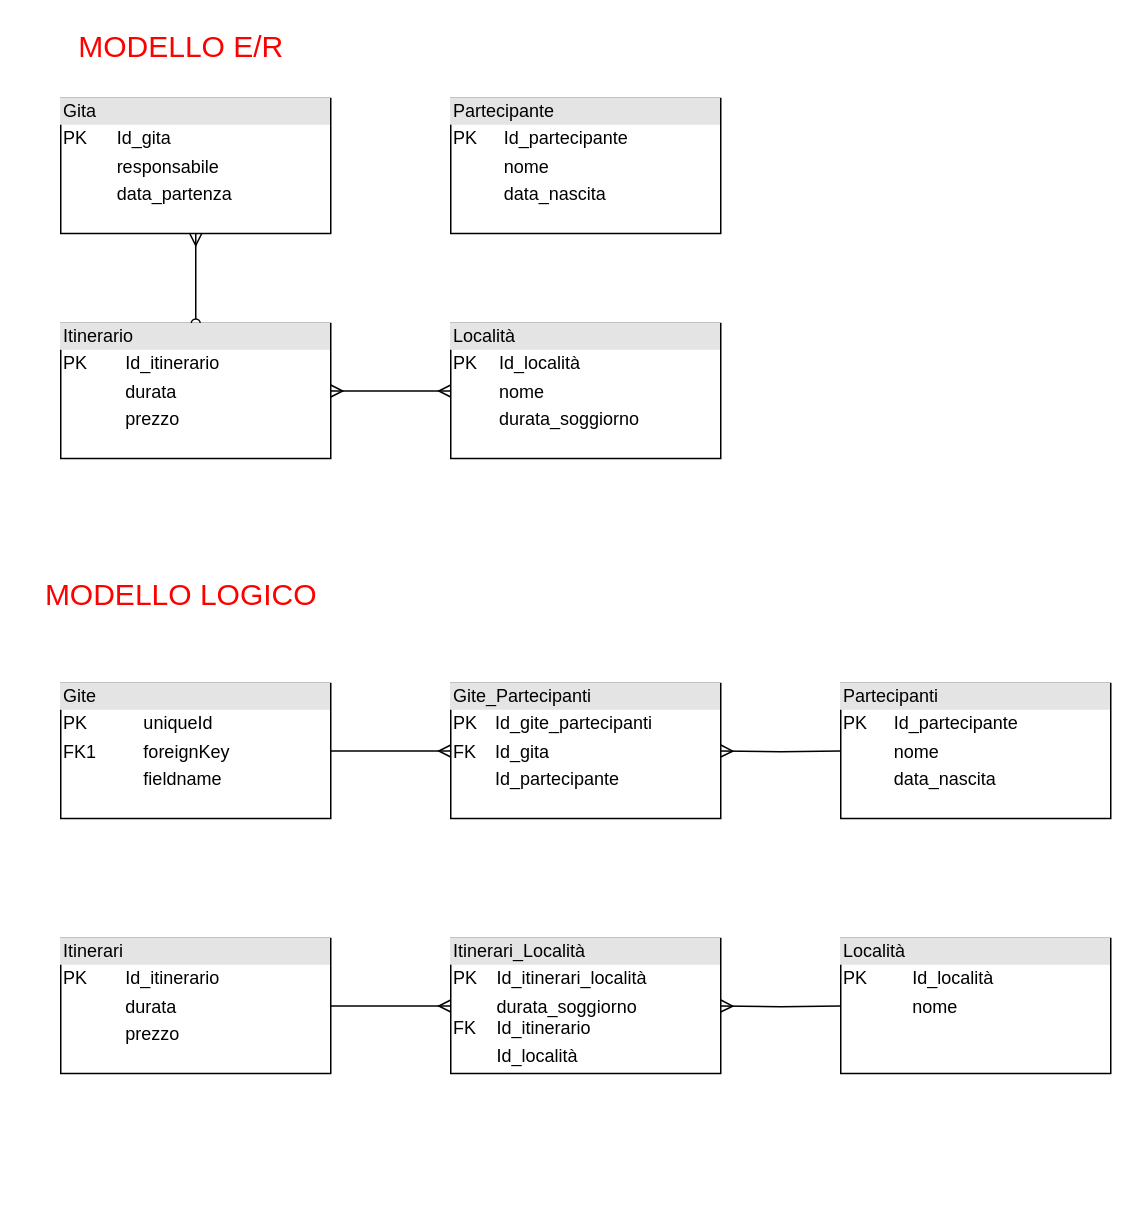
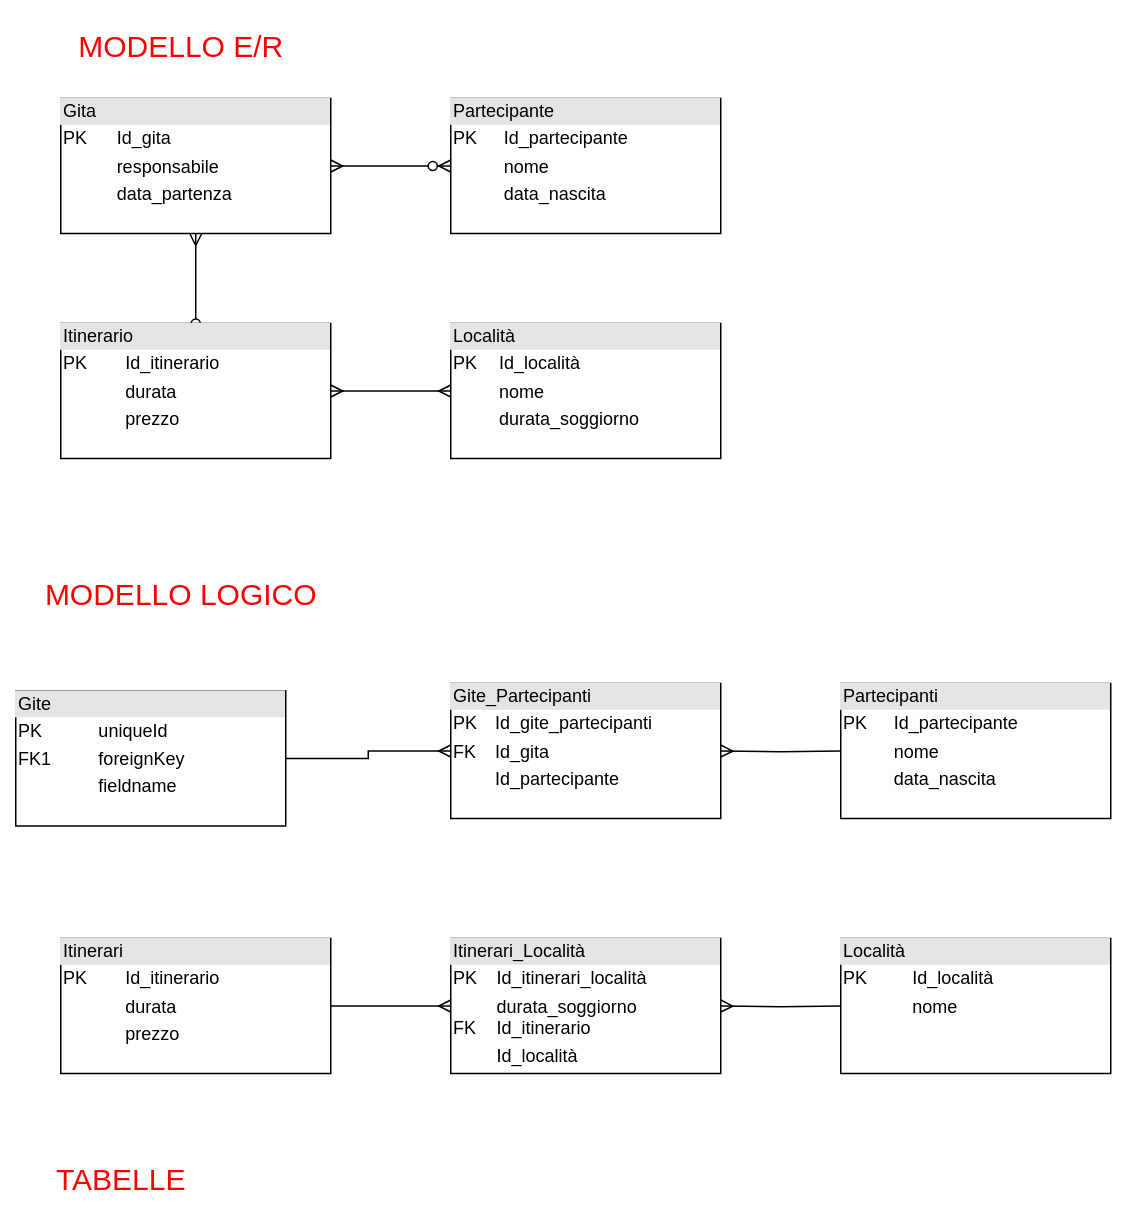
+ <mxCell id="7" style="edgeStyle=orthogonalEdgeStyle;rounded=0;orthogonalLoop=1;jettySize=auto;html=1;exitX=1;exitY=0.5;exitDx=0;exitDy=0;entryX=0;entryY=0.5;entryDx=0;entryDy=0;startArrow=ERmany;startFill=0;endArrow=ERzeroToMany;endFill=1;" edge="1" parent="1" source="8" target="6"><mxGeometry relative="1" as="geometry" /></mxCell>
- <mxCell id="15" value="&lt;div style=&quot;box-sizing: border-box ; width: 100% ; background: #e4e4e4 ; padding: 2px&quot;&gt;Gite&lt;/div&gt;&lt;table style=&quot;width: 100% ; font-size: 1em&quot; cellpadding=&quot;2&quot; cellspacing=&quot;0&quot;&gt;&lt;tbody&gt;&lt;tr&gt;&lt;td&gt;PK&lt;/td&gt;&lt;td&gt;uniqueId&lt;/td&gt;&lt;/tr&gt;&lt;tr&gt;&lt;td&gt;FK1&lt;/td&gt;&lt;td&gt;foreignKey&lt;/td&gt;&lt;/tr&gt;&lt;tr&gt;&lt;td&gt;&lt;/td&gt;&lt;td&gt;fieldname&lt;/td&gt;&lt;/tr&gt;&lt;/tbody&gt;&lt;/table&gt;" style="verticalAlign=top;align=left;overflow=fill;html=1;" vertex="1" parent="1"><mxGeometry x="40" y="455" width="180" height="90" as="geometry" /></mxCell>
+ <mxCell id="15" value="&lt;div style=&quot;box-sizing: border-box ; width: 100% ; background: #e4e4e4 ; padding: 2px&quot;&gt;Gite&lt;/div&gt;&lt;table style=&quot;width: 100% ; font-size: 1em&quot; cellpadding=&quot;2&quot; cellspacing=&quot;0&quot;&gt;&lt;tbody&gt;&lt;tr&gt;&lt;td&gt;PK&lt;/td&gt;&lt;td&gt;uniqueId&lt;/td&gt;&lt;/tr&gt;&lt;tr&gt;&lt;td&gt;FK1&lt;/td&gt;&lt;td&gt;foreignKey&lt;/td&gt;&lt;/tr&gt;&lt;tr&gt;&lt;td&gt;&lt;/td&gt;&lt;td&gt;fieldname&lt;/td&gt;&lt;/tr&gt;&lt;/tbody&gt;&lt;/table&gt;" style="verticalAlign=top;align=left;overflow=fill;html=1;" vertex="1" parent="1"><mxGeometry x="10" y="460" width="180" height="90" as="geometry" /></mxCell>
+ <mxCell id="19" value="&lt;font color=&quot;#ff0000&quot;&gt;&lt;span style=&quot;font-size: 20px&quot;&gt;TABELLE&lt;/span&gt;&lt;/font&gt;" style="text;html=1;resizable=0;autosize=1;align=center;verticalAlign=middle;points=[];fillColor=none;strokeColor=none;rounded=0;" vertex="1" parent="1"><mxGeometry x="30" y="775" width="100" height="20" as="geometry" /></mxCell>
